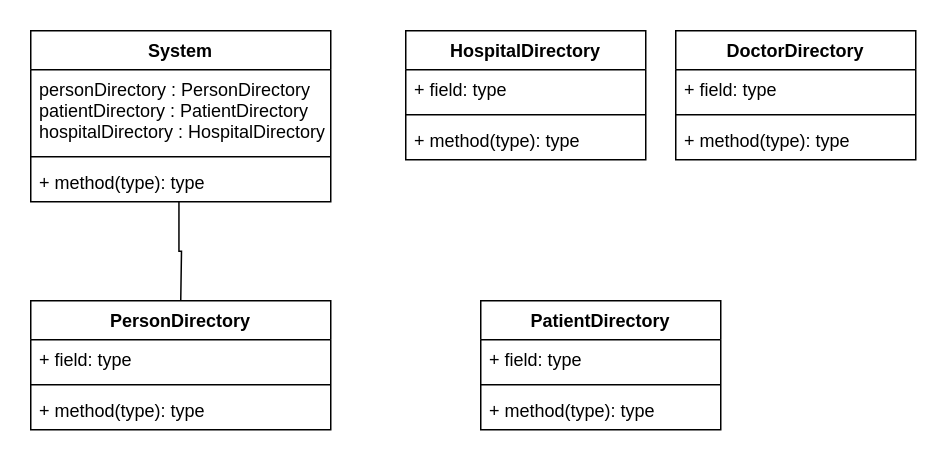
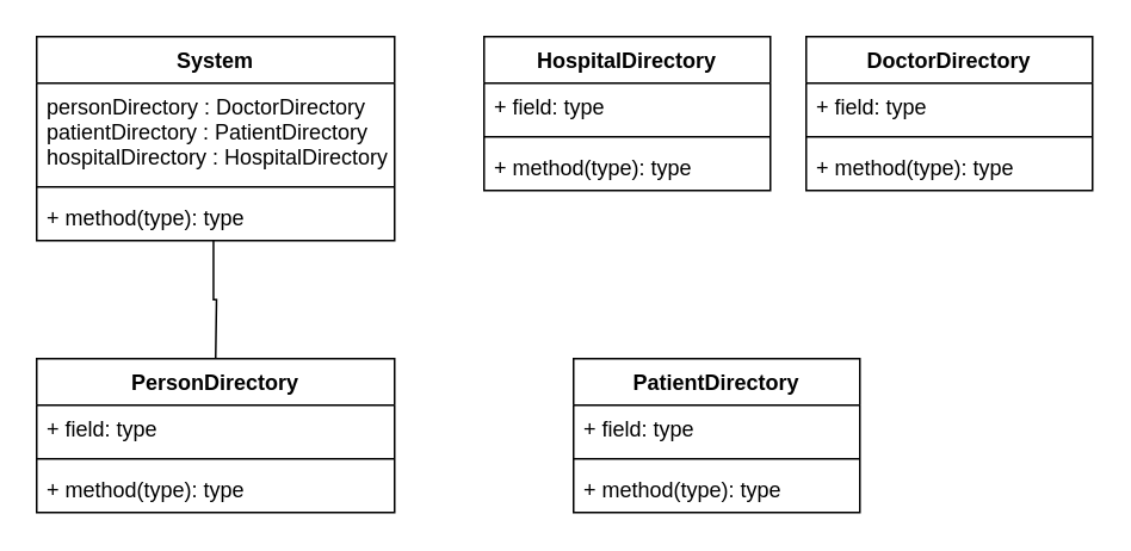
- <mxCell id="3" value="personDirectory : PersonDirectory&#10;patientDirectory : PatientDirectory&#10;hospitalDirectory : HospitalDirectory" style="text;strokeColor=none;fillColor=none;align=left;verticalAlign=top;spacingLeft=4;spacingRight=4;overflow=hidden;rotatable=0;points=[[0,0.5],[1,0.5]];portConstraint=eastwest;" vertex="1" parent="2"><mxGeometry y="26" width="200" height="54" as="geometry" /></mxCell>
+ <mxCell id="3" value="personDirectory : DoctorDirectory&#10;patientDirectory : PatientDirectory&#10;hospitalDirectory : HospitalDirectory" style="text;strokeColor=none;fillColor=none;align=left;verticalAlign=top;spacingLeft=4;spacingRight=4;overflow=hidden;rotatable=0;points=[[0,0.5],[1,0.5]];portConstraint=eastwest;" vertex="1" parent="2"><mxGeometry y="26" width="200" height="54" as="geometry" /></mxCell>
